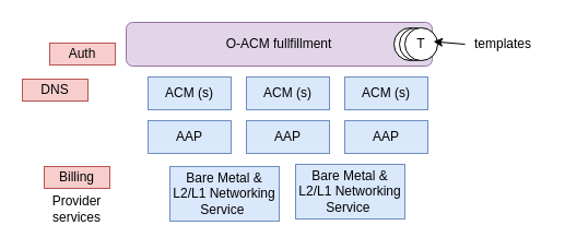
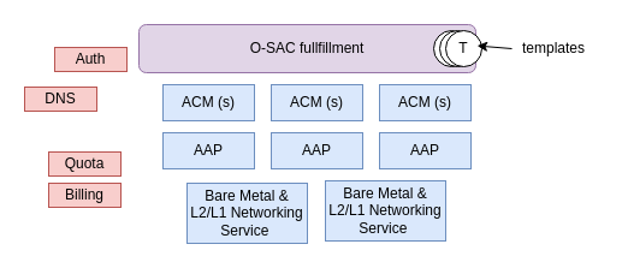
- <mxCell id="2" value="O-ACM fullfillment" style="rounded=1;whiteSpace=wrap;html=1;fillColor=#e1d5e7;strokeColor=#9673a6;" parent="1" vertex="1"><mxGeometry x="115" y="20" width="280" height="40" as="geometry" /></mxCell>
+ <mxCell id="2" value="O-SAC fullfillment" style="rounded=1;whiteSpace=wrap;html=1;fillColor=#e1d5e7;strokeColor=#9673a6;" parent="1" vertex="1"><mxGeometry x="115" y="20" width="280" height="40" as="geometry" /></mxCell>
+ <mxCell id="6" value="Quota" style="rounded=0;whiteSpace=wrap;html=1;fillColor=#f8cecc;strokeColor=#b85450;" parent="1" vertex="1"><mxGeometry x="40" y="126" width="60" height="20" as="geometry" /></mxCell>
- <mxCell id="24" value="&lt;div&gt;Provider&lt;/div&gt;&lt;div&gt;&lt;span style=&quot;background-color: transparent; color: light-dark(rgb(0, 0, 0), rgb(255, 255, 255));&quot;&gt;services&lt;/span&gt;&lt;/div&gt;" style="text;html=1;align=center;verticalAlign=middle;whiteSpace=wrap;rounded=0;" parent="16" vertex="1"><mxGeometry x="30" y="176" width="80" height="30" as="geometry" /></mxCell>
